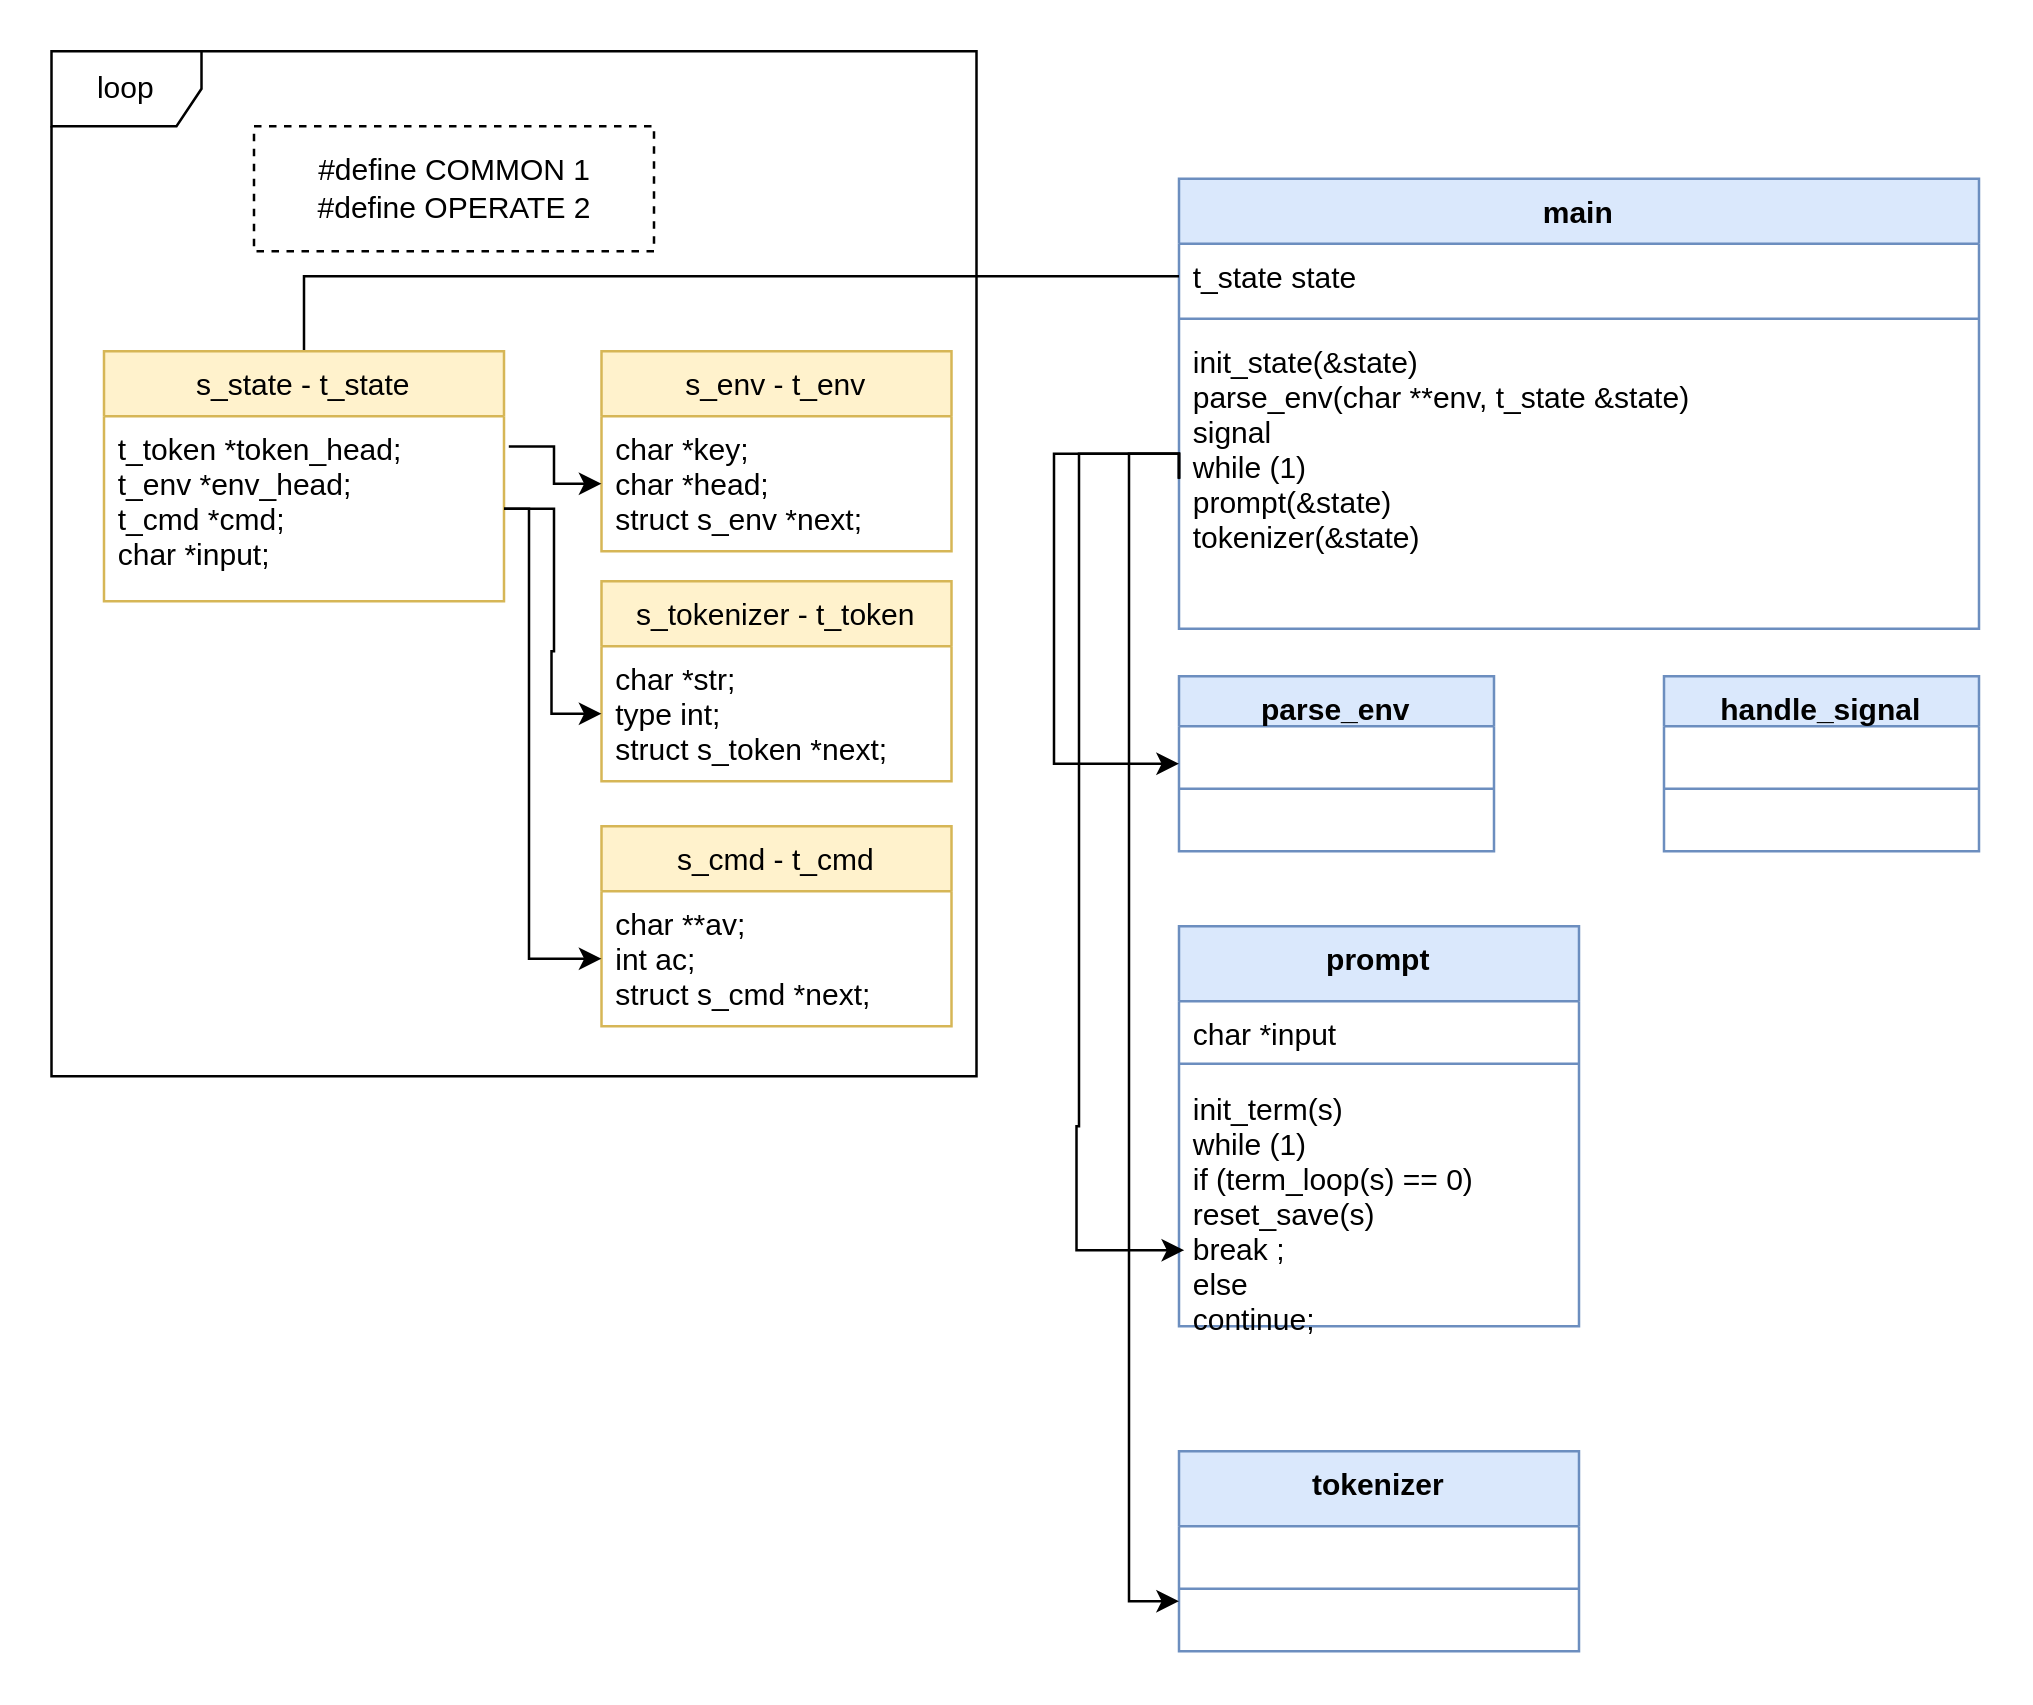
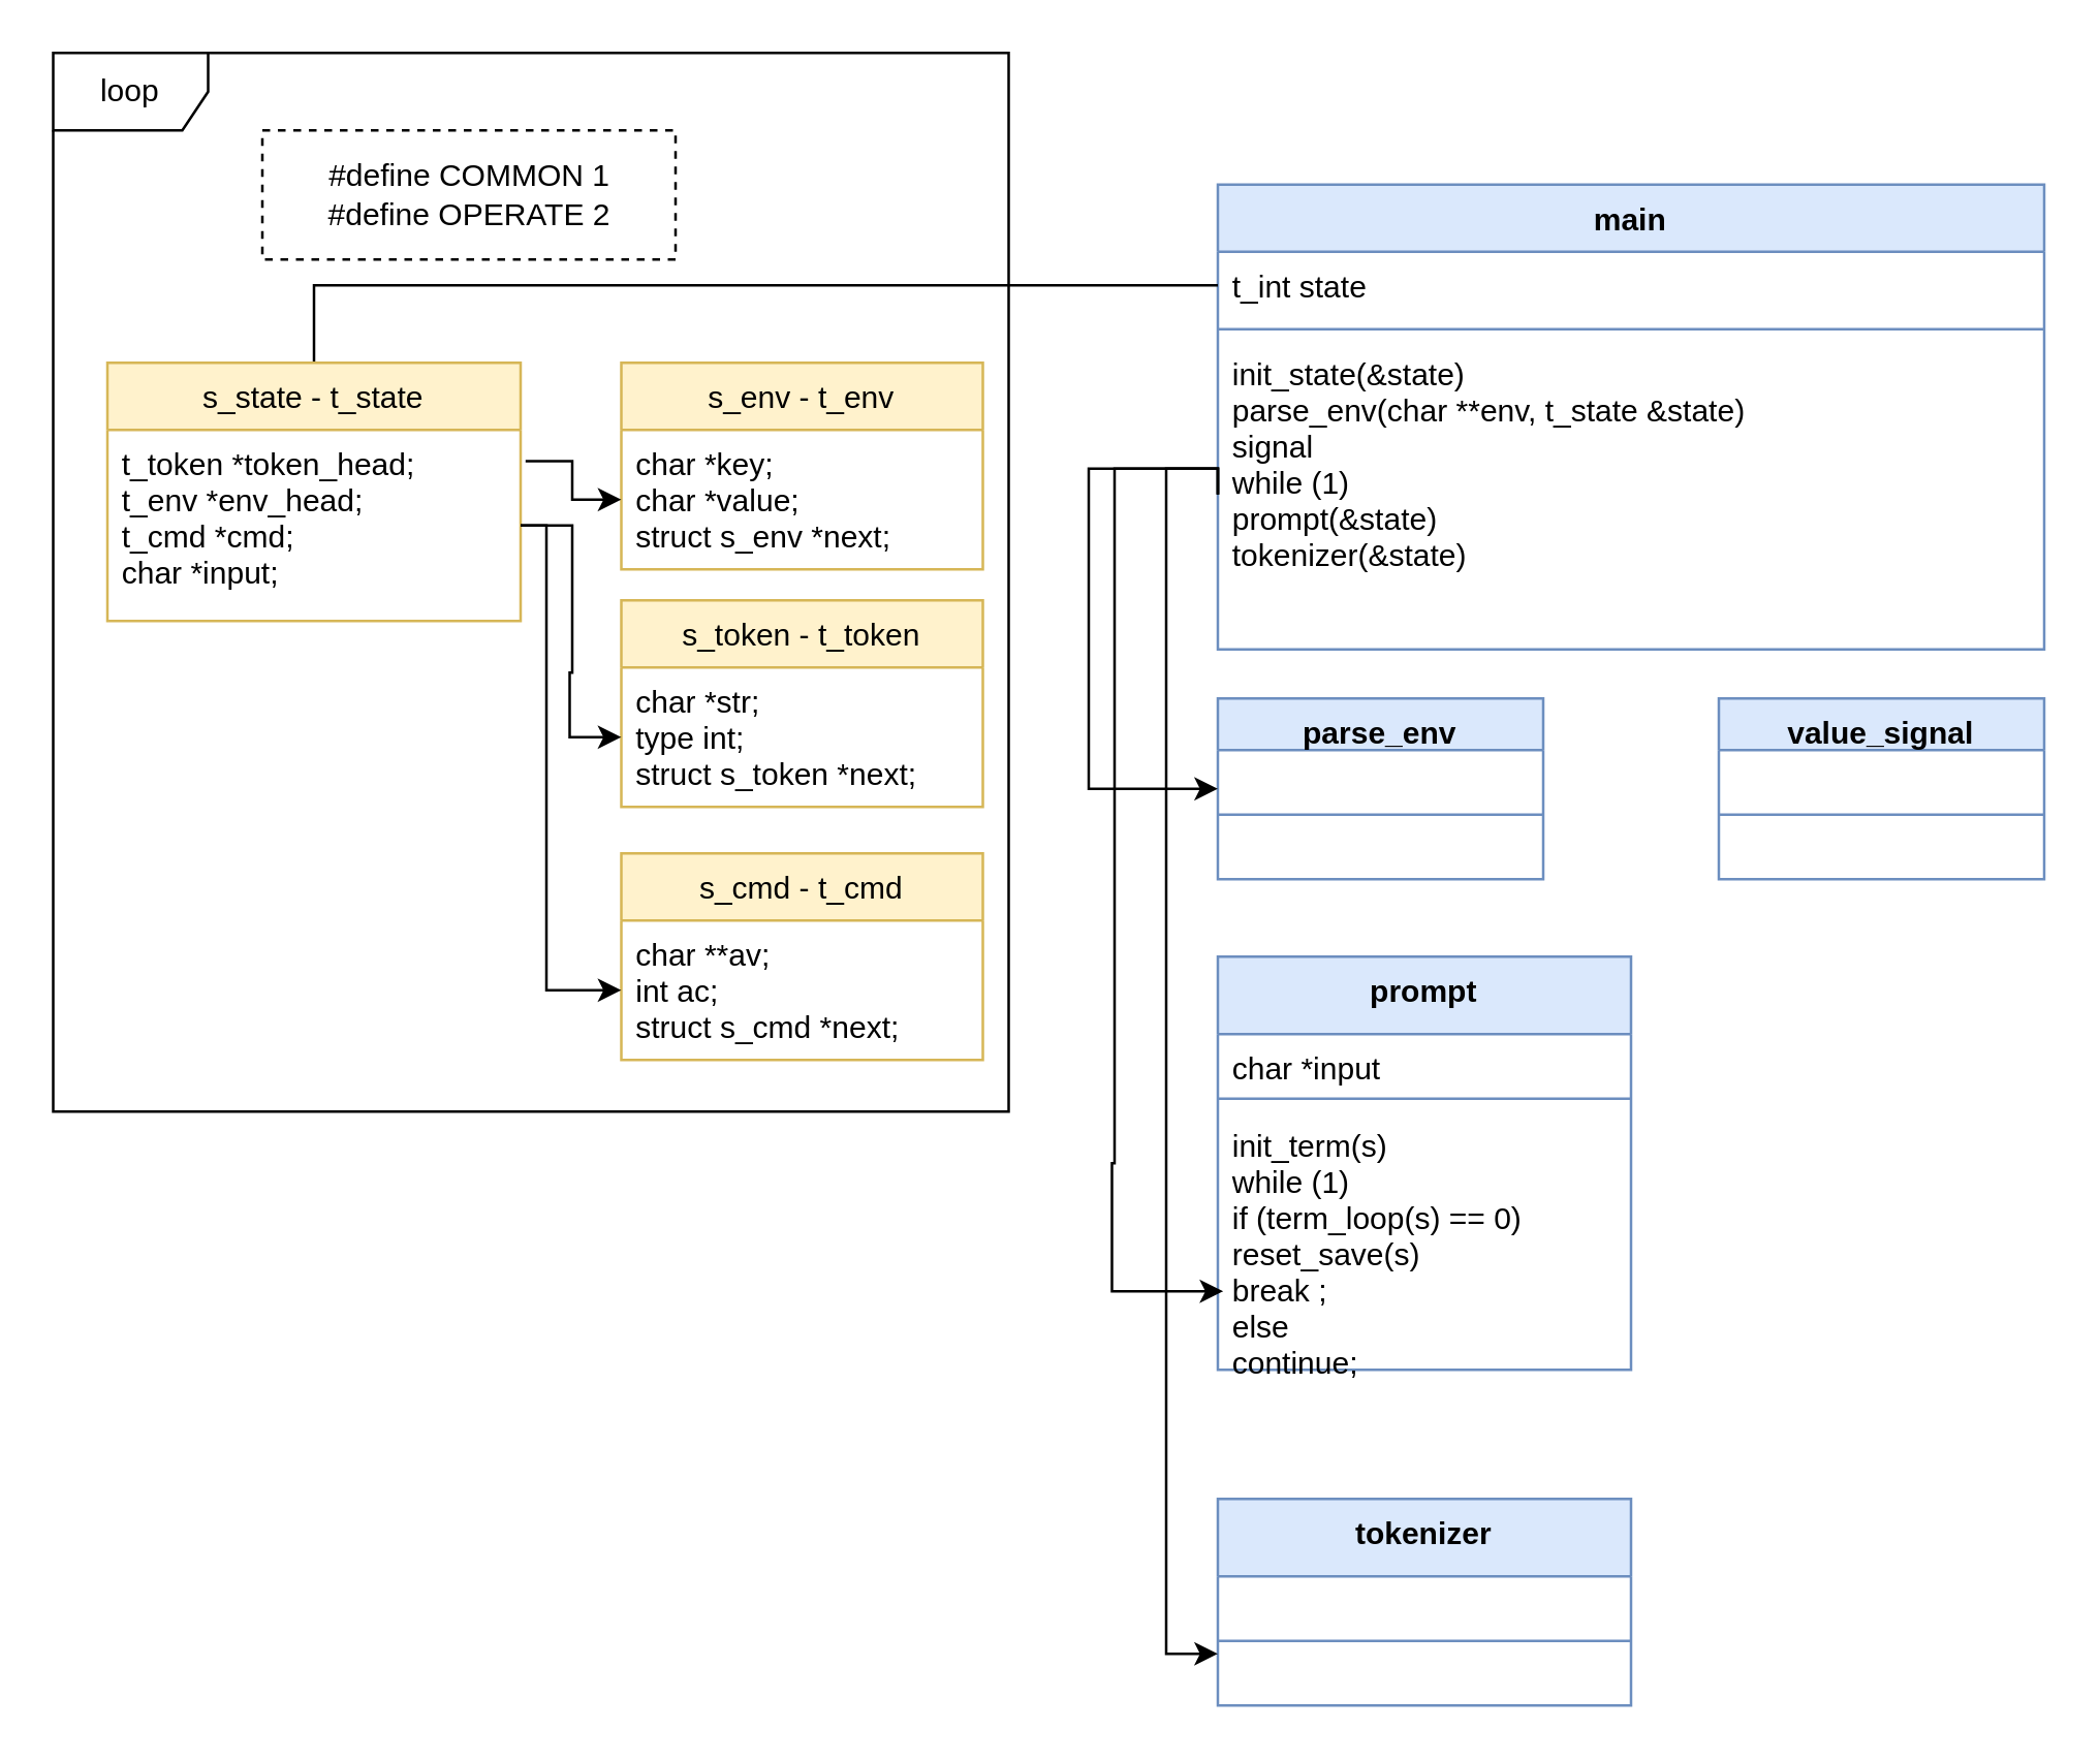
- <mxCell id="4" value="t_state state" style="text;strokeColor=none;fillColor=none;align=left;verticalAlign=top;spacingLeft=4;spacingRight=4;overflow=hidden;rotatable=0;points=[[0,0.5],[1,0.5]];portConstraint=eastwest;" parent="3" vertex="1"><mxGeometry y="26" width="320" height="26" as="geometry" /></mxCell>
+ <mxCell id="4" value="t_int state" style="text;strokeColor=none;fillColor=none;align=left;verticalAlign=top;spacingLeft=4;spacingRight=4;overflow=hidden;rotatable=0;points=[[0,0.5],[1,0.5]];portConstraint=eastwest;" parent="3" vertex="1"><mxGeometry y="26" width="320" height="26" as="geometry" /></mxCell>
- <mxCell id="8" value="char   *key; &#10;char   *head; &#10;struct s_env *next;" style="text;strokeColor=none;fillColor=none;align=left;verticalAlign=top;spacingLeft=4;spacingRight=4;overflow=hidden;rotatable=0;points=[[0,0.5],[1,0.5]];portConstraint=eastwest;" parent="7" vertex="1"><mxGeometry y="26" width="140" height="54" as="geometry" /></mxCell>
+ <mxCell id="8" value="char   *key; &#10;char   *value; &#10;struct s_env *next;" style="text;strokeColor=none;fillColor=none;align=left;verticalAlign=top;spacingLeft=4;spacingRight=4;overflow=hidden;rotatable=0;points=[[0,0.5],[1,0.5]];portConstraint=eastwest;" parent="7" vertex="1"><mxGeometry y="26" width="140" height="54" as="geometry" /></mxCell>
- <mxCell id="24" value="s_tokenizer - t_token" style="swimlane;fontStyle=0;childLayout=stackLayout;horizontal=1;startSize=26;fillColor=#fff2cc;horizontalStack=0;resizeParent=1;resizeParentMax=0;resizeLast=0;collapsible=1;marginBottom=0;strokeColor=#d6b656;" parent="1" vertex="1"><mxGeometry x="240" y="232" width="140" height="80" as="geometry" /></mxCell>
+ <mxCell id="24" value="s_token - t_token" style="swimlane;fontStyle=0;childLayout=stackLayout;horizontal=1;startSize=26;fillColor=#fff2cc;horizontalStack=0;resizeParent=1;resizeParentMax=0;resizeLast=0;collapsible=1;marginBottom=0;strokeColor=#d6b656;" parent="1" vertex="1"><mxGeometry x="240" y="232" width="140" height="80" as="geometry" /></mxCell>
- <mxCell id="28" value="handle_signal" style="swimlane;fontStyle=1;align=center;verticalAlign=top;childLayout=stackLayout;horizontal=1;startSize=20;horizontalStack=0;resizeParent=1;resizeParentMax=0;resizeLast=0;collapsible=1;marginBottom=0;fillColor=#dae8fc;strokeColor=#6c8ebf;" parent="1" vertex="1"><mxGeometry x="665" y="270" width="126" height="70" as="geometry" /></mxCell>
+ <mxCell id="28" value="value_signal" style="swimlane;fontStyle=1;align=center;verticalAlign=top;childLayout=stackLayout;horizontal=1;startSize=20;horizontalStack=0;resizeParent=1;resizeParentMax=0;resizeLast=0;collapsible=1;marginBottom=0;fillColor=#dae8fc;strokeColor=#6c8ebf;" parent="1" vertex="1"><mxGeometry x="665" y="270" width="126" height="70" as="geometry" /></mxCell>
